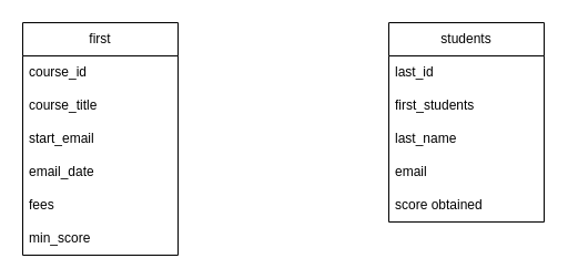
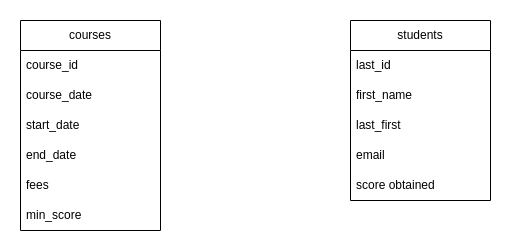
- <mxCell id="2" value="first" style="swimlane;fontStyle=0;childLayout=stackLayout;horizontal=1;startSize=30;horizontalStack=0;resizeParent=1;resizeParentMax=0;resizeLast=0;collapsible=1;marginBottom=0;whiteSpace=wrap;html=1;" parent="1" vertex="1"><mxGeometry x="20" y="20" width="140" height="210" as="geometry"><mxRectangle x="340" y="170" width="80" height="30" as="alternateBounds" /></mxGeometry></mxCell>
+ <mxCell id="2" value="courses" style="swimlane;fontStyle=0;childLayout=stackLayout;horizontal=1;startSize=30;horizontalStack=0;resizeParent=1;resizeParentMax=0;resizeLast=0;collapsible=1;marginBottom=0;whiteSpace=wrap;html=1;" parent="1" vertex="1"><mxGeometry x="20" y="20" width="140" height="210" as="geometry"><mxRectangle x="340" y="170" width="80" height="30" as="alternateBounds" /></mxGeometry></mxCell>
- <mxCell id="4" value="course_title" style="text;strokeColor=none;fillColor=none;align=left;verticalAlign=middle;spacingLeft=4;spacingRight=4;overflow=hidden;points=[[0,0.5],[1,0.5]];portConstraint=eastwest;rotatable=0;whiteSpace=wrap;html=1;" parent="2" vertex="1"><mxGeometry y="60" width="140" height="30" as="geometry" /></mxCell>
+ <mxCell id="4" value="course_date" style="text;strokeColor=none;fillColor=none;align=left;verticalAlign=middle;spacingLeft=4;spacingRight=4;overflow=hidden;points=[[0,0.5],[1,0.5]];portConstraint=eastwest;rotatable=0;whiteSpace=wrap;html=1;" parent="2" vertex="1"><mxGeometry y="60" width="140" height="30" as="geometry" /></mxCell>
- <mxCell id="11" value="first_students" style="text;strokeColor=none;fillColor=none;align=left;verticalAlign=middle;spacingLeft=4;spacingRight=4;overflow=hidden;points=[[0,0.5],[1,0.5]];portConstraint=eastwest;rotatable=0;whiteSpace=wrap;html=1;" vertex="1" parent="9"><mxGeometry y="60" width="140" height="30" as="geometry" /></mxCell>
+ <mxCell id="11" value="first_name" style="text;strokeColor=none;fillColor=none;align=left;verticalAlign=middle;spacingLeft=4;spacingRight=4;overflow=hidden;points=[[0,0.5],[1,0.5]];portConstraint=eastwest;rotatable=0;whiteSpace=wrap;html=1;" vertex="1" parent="9"><mxGeometry y="60" width="140" height="30" as="geometry" /></mxCell>
- <mxCell id="5" value="start_email" style="text;strokeColor=none;fillColor=none;align=left;verticalAlign=middle;spacingLeft=4;spacingRight=4;overflow=hidden;points=[[0,0.5],[1,0.5]];portConstraint=eastwest;rotatable=0;whiteSpace=wrap;html=1;" parent="2" vertex="1"><mxGeometry y="90" width="140" height="30" as="geometry" /></mxCell>
+ <mxCell id="5" value="start_date" style="text;strokeColor=none;fillColor=none;align=left;verticalAlign=middle;spacingLeft=4;spacingRight=4;overflow=hidden;points=[[0,0.5],[1,0.5]];portConstraint=eastwest;rotatable=0;whiteSpace=wrap;html=1;" parent="2" vertex="1"><mxGeometry y="90" width="140" height="30" as="geometry" /></mxCell>
- <mxCell id="12" value="last_name" style="text;strokeColor=none;fillColor=none;align=left;verticalAlign=middle;spacingLeft=4;spacingRight=4;overflow=hidden;points=[[0,0.5],[1,0.5]];portConstraint=eastwest;rotatable=0;whiteSpace=wrap;html=1;" vertex="1" parent="9"><mxGeometry y="90" width="140" height="30" as="geometry" /></mxCell>
+ <mxCell id="12" value="last_first" style="text;strokeColor=none;fillColor=none;align=left;verticalAlign=middle;spacingLeft=4;spacingRight=4;overflow=hidden;points=[[0,0.5],[1,0.5]];portConstraint=eastwest;rotatable=0;whiteSpace=wrap;html=1;" vertex="1" parent="9"><mxGeometry y="90" width="140" height="30" as="geometry" /></mxCell>
- <mxCell id="6" value="email_date" style="text;strokeColor=none;fillColor=none;align=left;verticalAlign=middle;spacingLeft=4;spacingRight=4;overflow=hidden;points=[[0,0.5],[1,0.5]];portConstraint=eastwest;rotatable=0;whiteSpace=wrap;html=1;" parent="2" vertex="1"><mxGeometry y="120" width="140" height="30" as="geometry" /></mxCell>
+ <mxCell id="6" value="end_date" style="text;strokeColor=none;fillColor=none;align=left;verticalAlign=middle;spacingLeft=4;spacingRight=4;overflow=hidden;points=[[0,0.5],[1,0.5]];portConstraint=eastwest;rotatable=0;whiteSpace=wrap;html=1;" parent="2" vertex="1"><mxGeometry y="120" width="140" height="30" as="geometry" /></mxCell>
